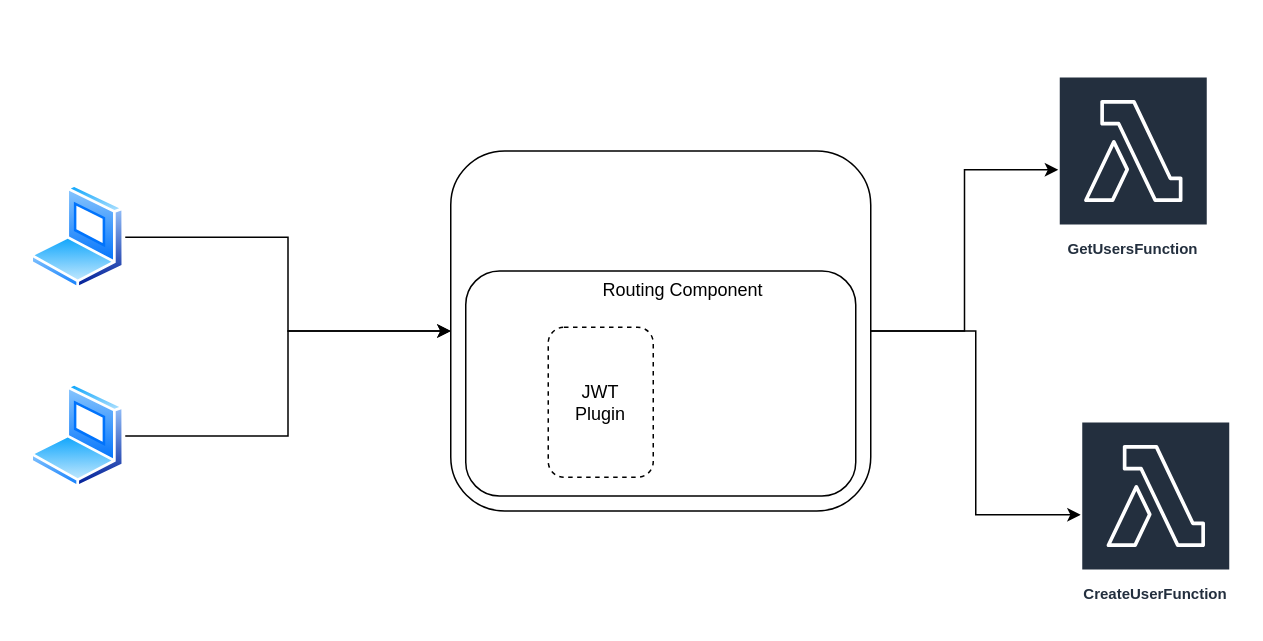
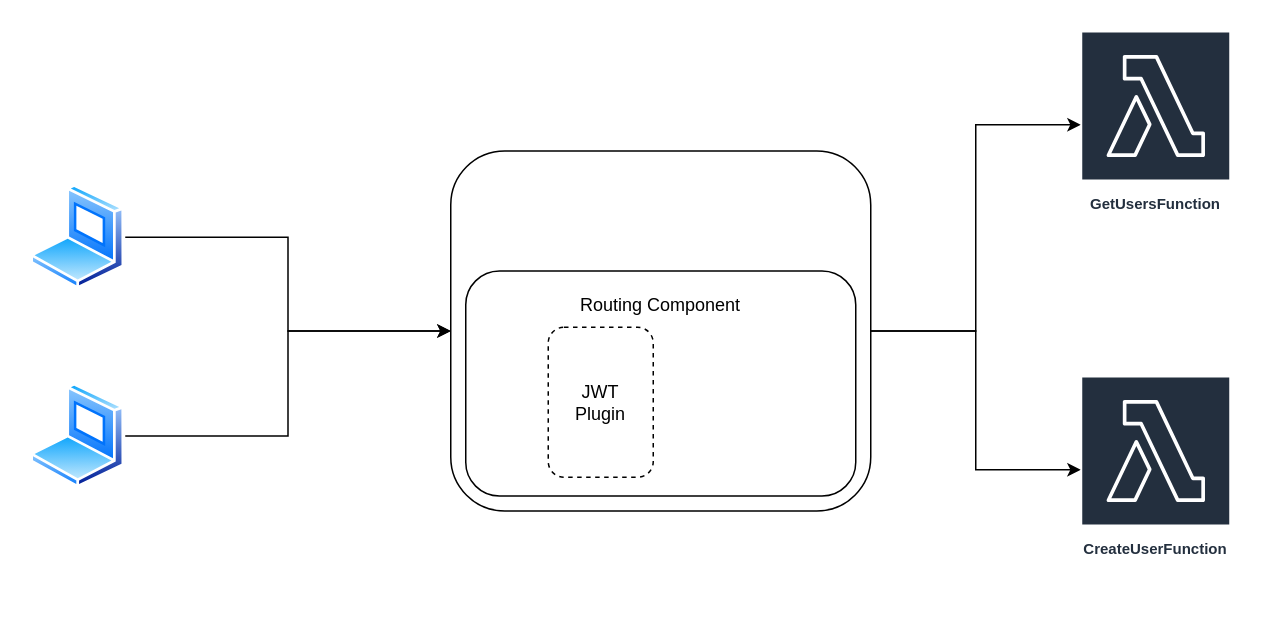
- <mxCell id="5" value="GetUsersFunction" style="outlineConnect=0;fontColor=#232F3E;gradientColor=none;strokeColor=#ffffff;fillColor=#232F3E;dashed=0;verticalLabelPosition=middle;verticalAlign=bottom;align=center;html=1;whiteSpace=wrap;fontSize=10;fontStyle=1;spacing=3;shape=mxgraph.aws4.productIcon;prIcon=mxgraph.aws4.lambda;" parent="1" vertex="1"><mxGeometry x="705" y="50" width="100" height="125" as="geometry" /></mxCell>
+ <mxCell id="5" value="GetUsersFunction" style="outlineConnect=0;fontColor=#232F3E;gradientColor=none;strokeColor=#ffffff;fillColor=#232F3E;dashed=0;verticalLabelPosition=middle;verticalAlign=bottom;align=center;html=1;whiteSpace=wrap;fontSize=10;fontStyle=1;spacing=3;shape=mxgraph.aws4.productIcon;prIcon=mxgraph.aws4.lambda;" parent="1" vertex="1"><mxGeometry x="720" y="20" width="100" height="125" as="geometry" /></mxCell>
- <mxCell id="12" value="Routing Component" style="text;html=1;strokeColor=none;fillColor=none;align=center;verticalAlign=middle;whiteSpace=wrap;rounded=0;" parent="1" vertex="1"><mxGeometry x="380" y="182.5" width="150" height="20" as="geometry" /></mxCell>
+ <mxCell id="12" value="Routing Component" style="text;html=1;strokeColor=none;fillColor=none;align=center;verticalAlign=middle;whiteSpace=wrap;rounded=0;" parent="1" vertex="1"><mxGeometry x="365" y="192.5" width="150" height="20" as="geometry" /></mxCell>
- <mxCell id="6" value="CreateUserFunction" style="outlineConnect=0;fontColor=#232F3E;gradientColor=none;strokeColor=#ffffff;fillColor=#232F3E;dashed=0;verticalLabelPosition=middle;verticalAlign=bottom;align=center;html=1;whiteSpace=wrap;fontSize=10;fontStyle=1;spacing=3;shape=mxgraph.aws4.productIcon;prIcon=mxgraph.aws4.lambda;" parent="1" vertex="1"><mxGeometry x="720" y="280" width="100" height="125" as="geometry" /></mxCell>
+ <mxCell id="6" value="CreateUserFunction" style="outlineConnect=0;fontColor=#232F3E;gradientColor=none;strokeColor=#ffffff;fillColor=#232F3E;dashed=0;verticalLabelPosition=middle;verticalAlign=bottom;align=center;html=1;whiteSpace=wrap;fontSize=10;fontStyle=1;spacing=3;shape=mxgraph.aws4.productIcon;prIcon=mxgraph.aws4.lambda;" parent="1" vertex="1"><mxGeometry x="720" y="250" width="100" height="125" as="geometry" /></mxCell>
